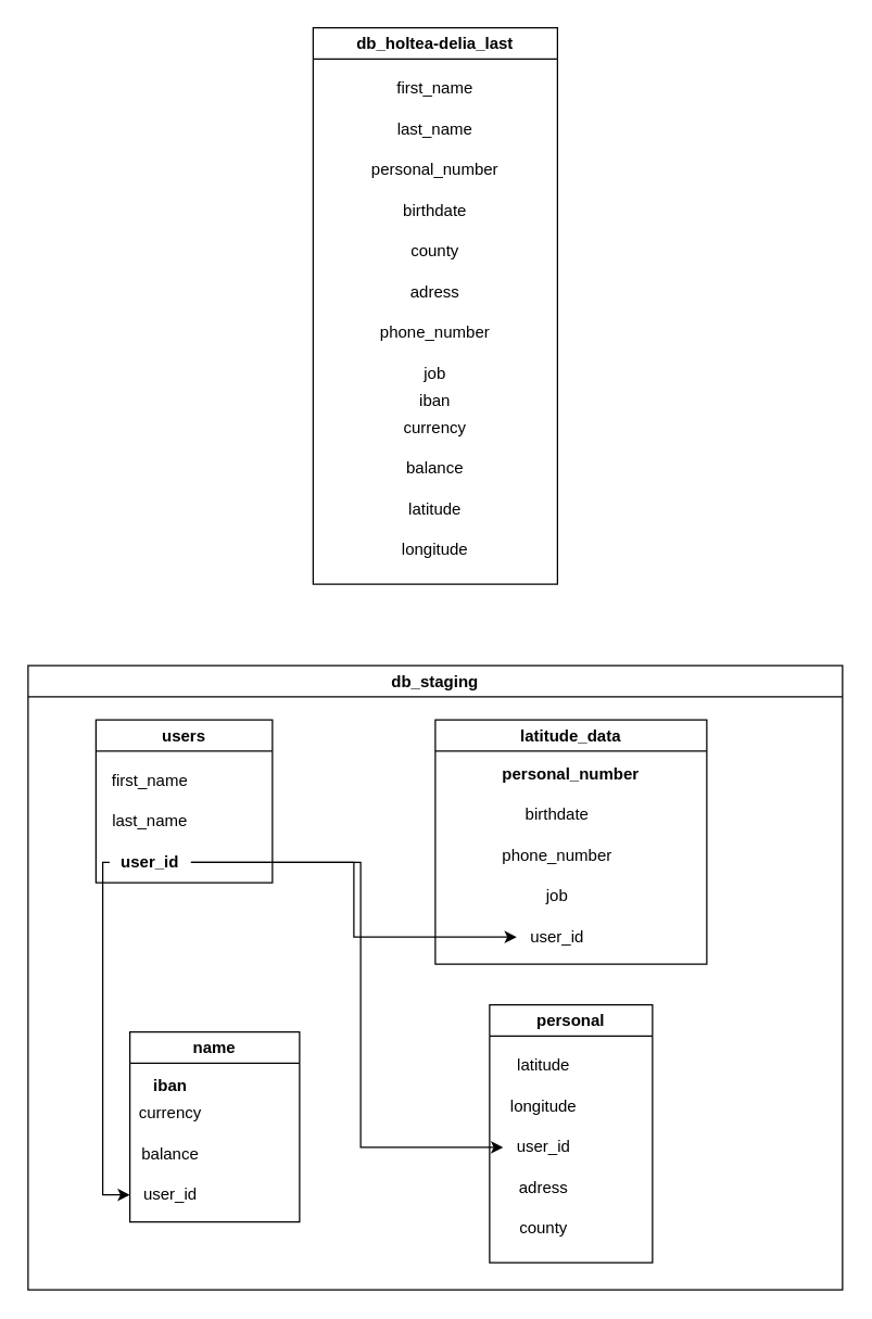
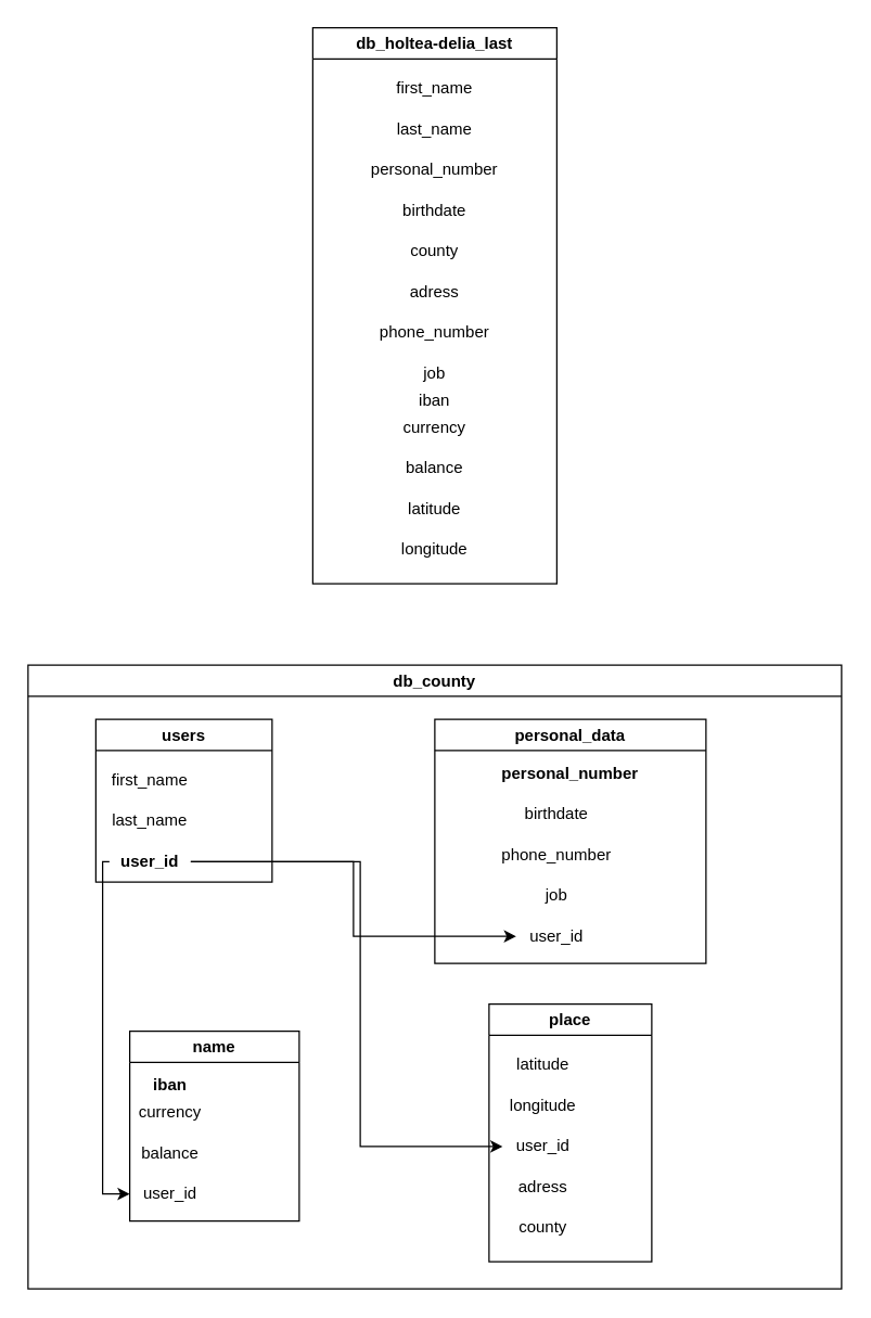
- <mxCell id="16" value="db_staging" style="swimlane;whiteSpace=wrap;html=1;startSize=23;" parent="1" vertex="1"><mxGeometry x="20" y="490" width="600" height="460" as="geometry" /></mxCell>
+ <mxCell id="16" value="db_county" style="swimlane;whiteSpace=wrap;html=1;startSize=23;" parent="1" vertex="1"><mxGeometry x="20" y="490" width="600" height="460" as="geometry" /></mxCell>
- <mxCell id="27" value="latitude_data" style="swimlane;whiteSpace=wrap;html=1;" parent="16" vertex="1"><mxGeometry x="300" y="40" width="200" height="180" as="geometry" /></mxCell>
+ <mxCell id="27" value="personal_data" style="swimlane;whiteSpace=wrap;html=1;" parent="16" vertex="1"><mxGeometry x="300" y="40" width="200" height="180" as="geometry" /></mxCell>
- <mxCell id="21" value="personal" style="swimlane;whiteSpace=wrap;html=1;startSize=23;" parent="16" vertex="1"><mxGeometry x="340" y="250" width="120" height="190" as="geometry" /></mxCell>
+ <mxCell id="21" value="place" style="swimlane;whiteSpace=wrap;html=1;startSize=23;" parent="16" vertex="1"><mxGeometry x="340" y="250" width="120" height="190" as="geometry" /></mxCell>
